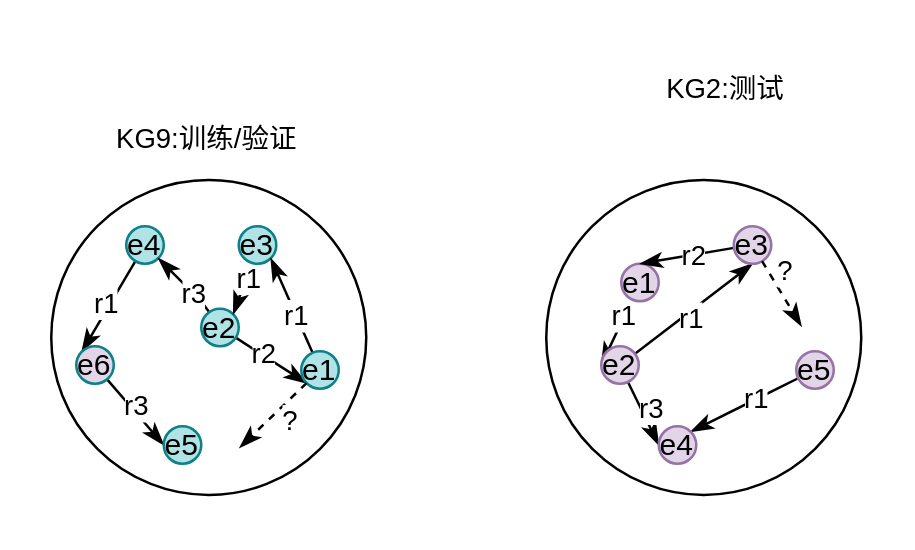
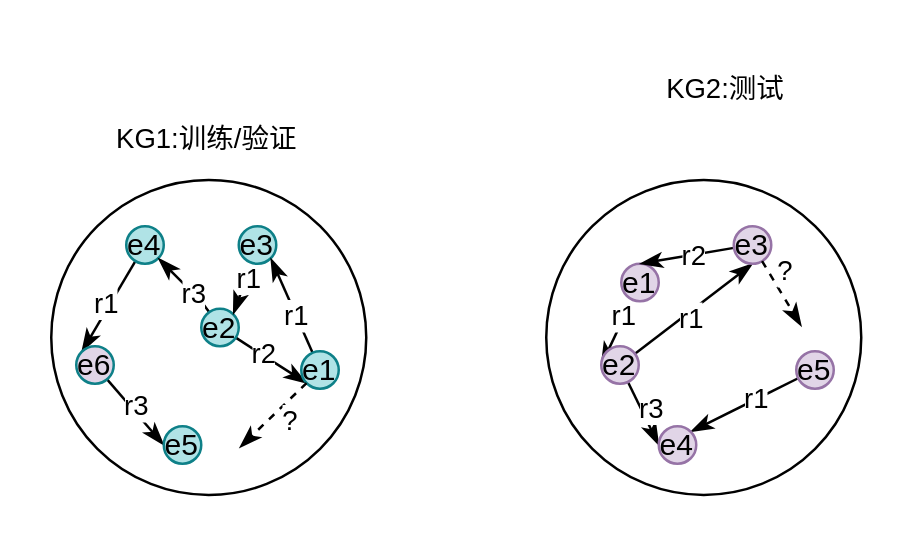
- <mxCell id="41" value="KG9:训练/验证" style="text;html=1;align=center;verticalAlign=middle;whiteSpace=wrap;rounded=0;fontFamily=Helvetica;fontSize=11;fontColor=default;labelBackgroundColor=default;" vertex="1" parent="1"><mxGeometry x="40" y="30" width="85" height="50" as="geometry" /></mxCell>
+ <mxCell id="41" value="KG1:训练/验证" style="text;html=1;align=center;verticalAlign=middle;whiteSpace=wrap;rounded=0;fontFamily=Helvetica;fontSize=11;fontColor=default;labelBackgroundColor=default;" vertex="1" parent="1"><mxGeometry x="40" y="30" width="85" height="50" as="geometry" /></mxCell>
